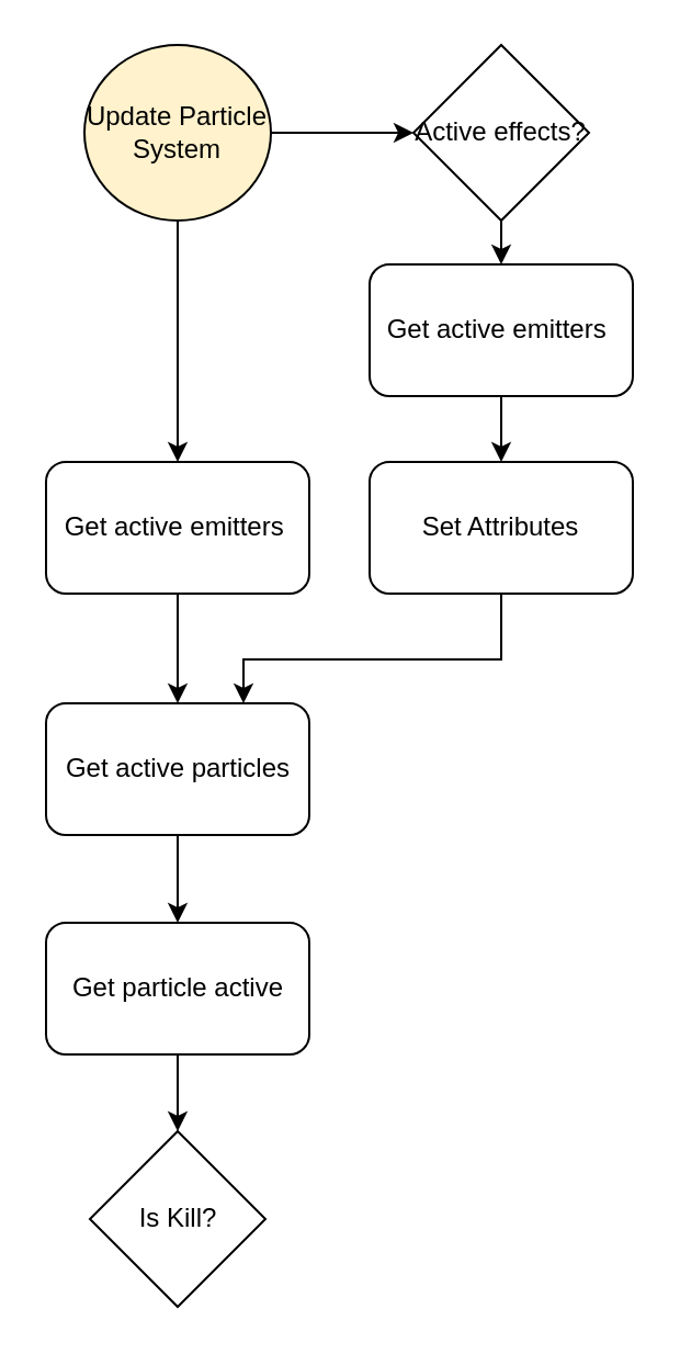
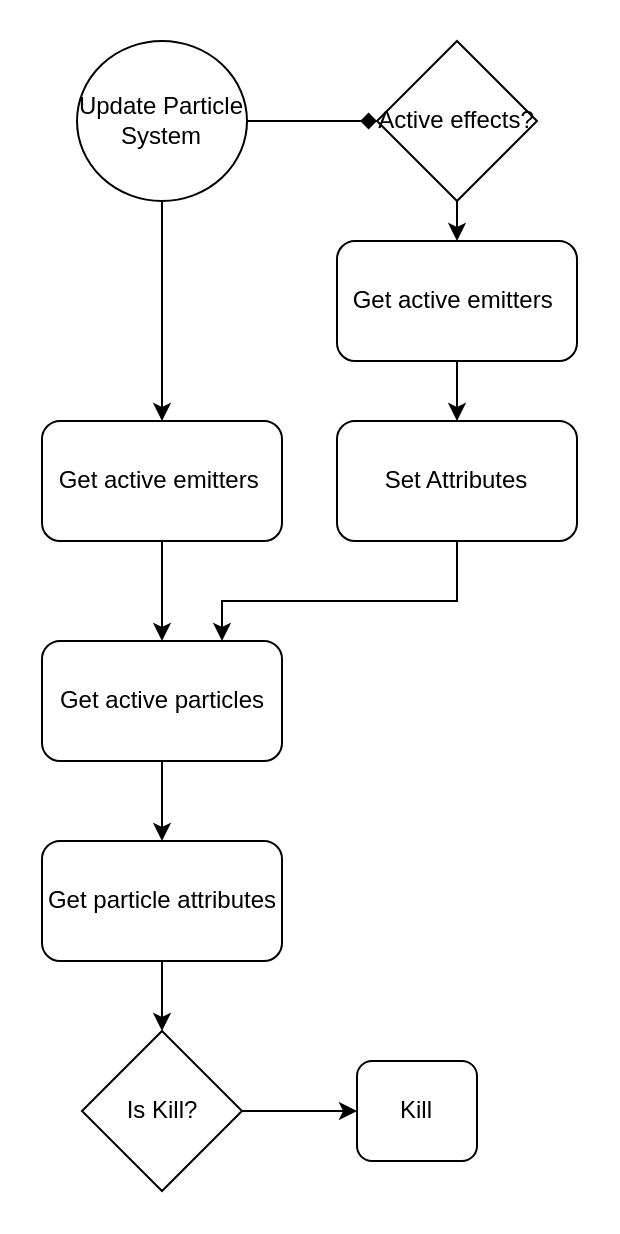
- <mxCell id="4" value="Update Particle System" style="ellipse;whiteSpace=wrap;html=1;fillColor=#fff2cc;" vertex="1" parent="1"><mxGeometry x="38" y="20" width="85" height="80" as="geometry" /></mxCell>
+ <mxCell id="4" value="Update Particle System" style="ellipse;whiteSpace=wrap;html=1;" vertex="1" parent="1"><mxGeometry x="38" y="20" width="85" height="80" as="geometry" /></mxCell>
- <mxCell id="3" style="edgeStyle=orthogonalEdgeStyle;rounded=0;orthogonalLoop=1;jettySize=auto;html=1;exitX=1;exitY=0.5;exitDx=0;exitDy=0;entryX=0;entryY=0.5;entryDx=0;entryDy=0;" edge="1" parent="1" source="4" target="12"><mxGeometry relative="1" as="geometry" /></mxCell>
+ <mxCell id="3" style="edgeStyle=orthogonalEdgeStyle;rounded=0;orthogonalLoop=1;jettySize=auto;html=1;exitX=1;exitY=0.5;exitDx=0;exitDy=0;entryX=0;entryY=0.5;entryDx=0;entryDy=0;endArrow=diamond;" edge="1" parent="1" source="4" target="12"><mxGeometry relative="1" as="geometry" /></mxCell>
- <mxCell id="10" value="Get particle active" style="rounded=1;whiteSpace=wrap;html=1;" vertex="1" parent="1"><mxGeometry x="20.5" y="420" width="120" height="60" as="geometry" /></mxCell>
+ <mxCell id="10" value="Get particle attributes" style="rounded=1;whiteSpace=wrap;html=1;" vertex="1" parent="1"><mxGeometry x="20.5" y="420" width="120" height="60" as="geometry" /></mxCell>
+ <mxCell id="17" style="edgeStyle=orthogonalEdgeStyle;rounded=0;orthogonalLoop=1;jettySize=auto;html=1;exitX=1;exitY=0.5;exitDx=0;exitDy=0;" edge="1" parent="1" source="18" target="19"><mxGeometry relative="1" as="geometry" /></mxCell>
+ <mxCell id="19" value="Kill" style="rounded=1;whiteSpace=wrap;html=1;" vertex="1" parent="1"><mxGeometry x="178" y="530" width="60" height="50" as="geometry" /></mxCell>
